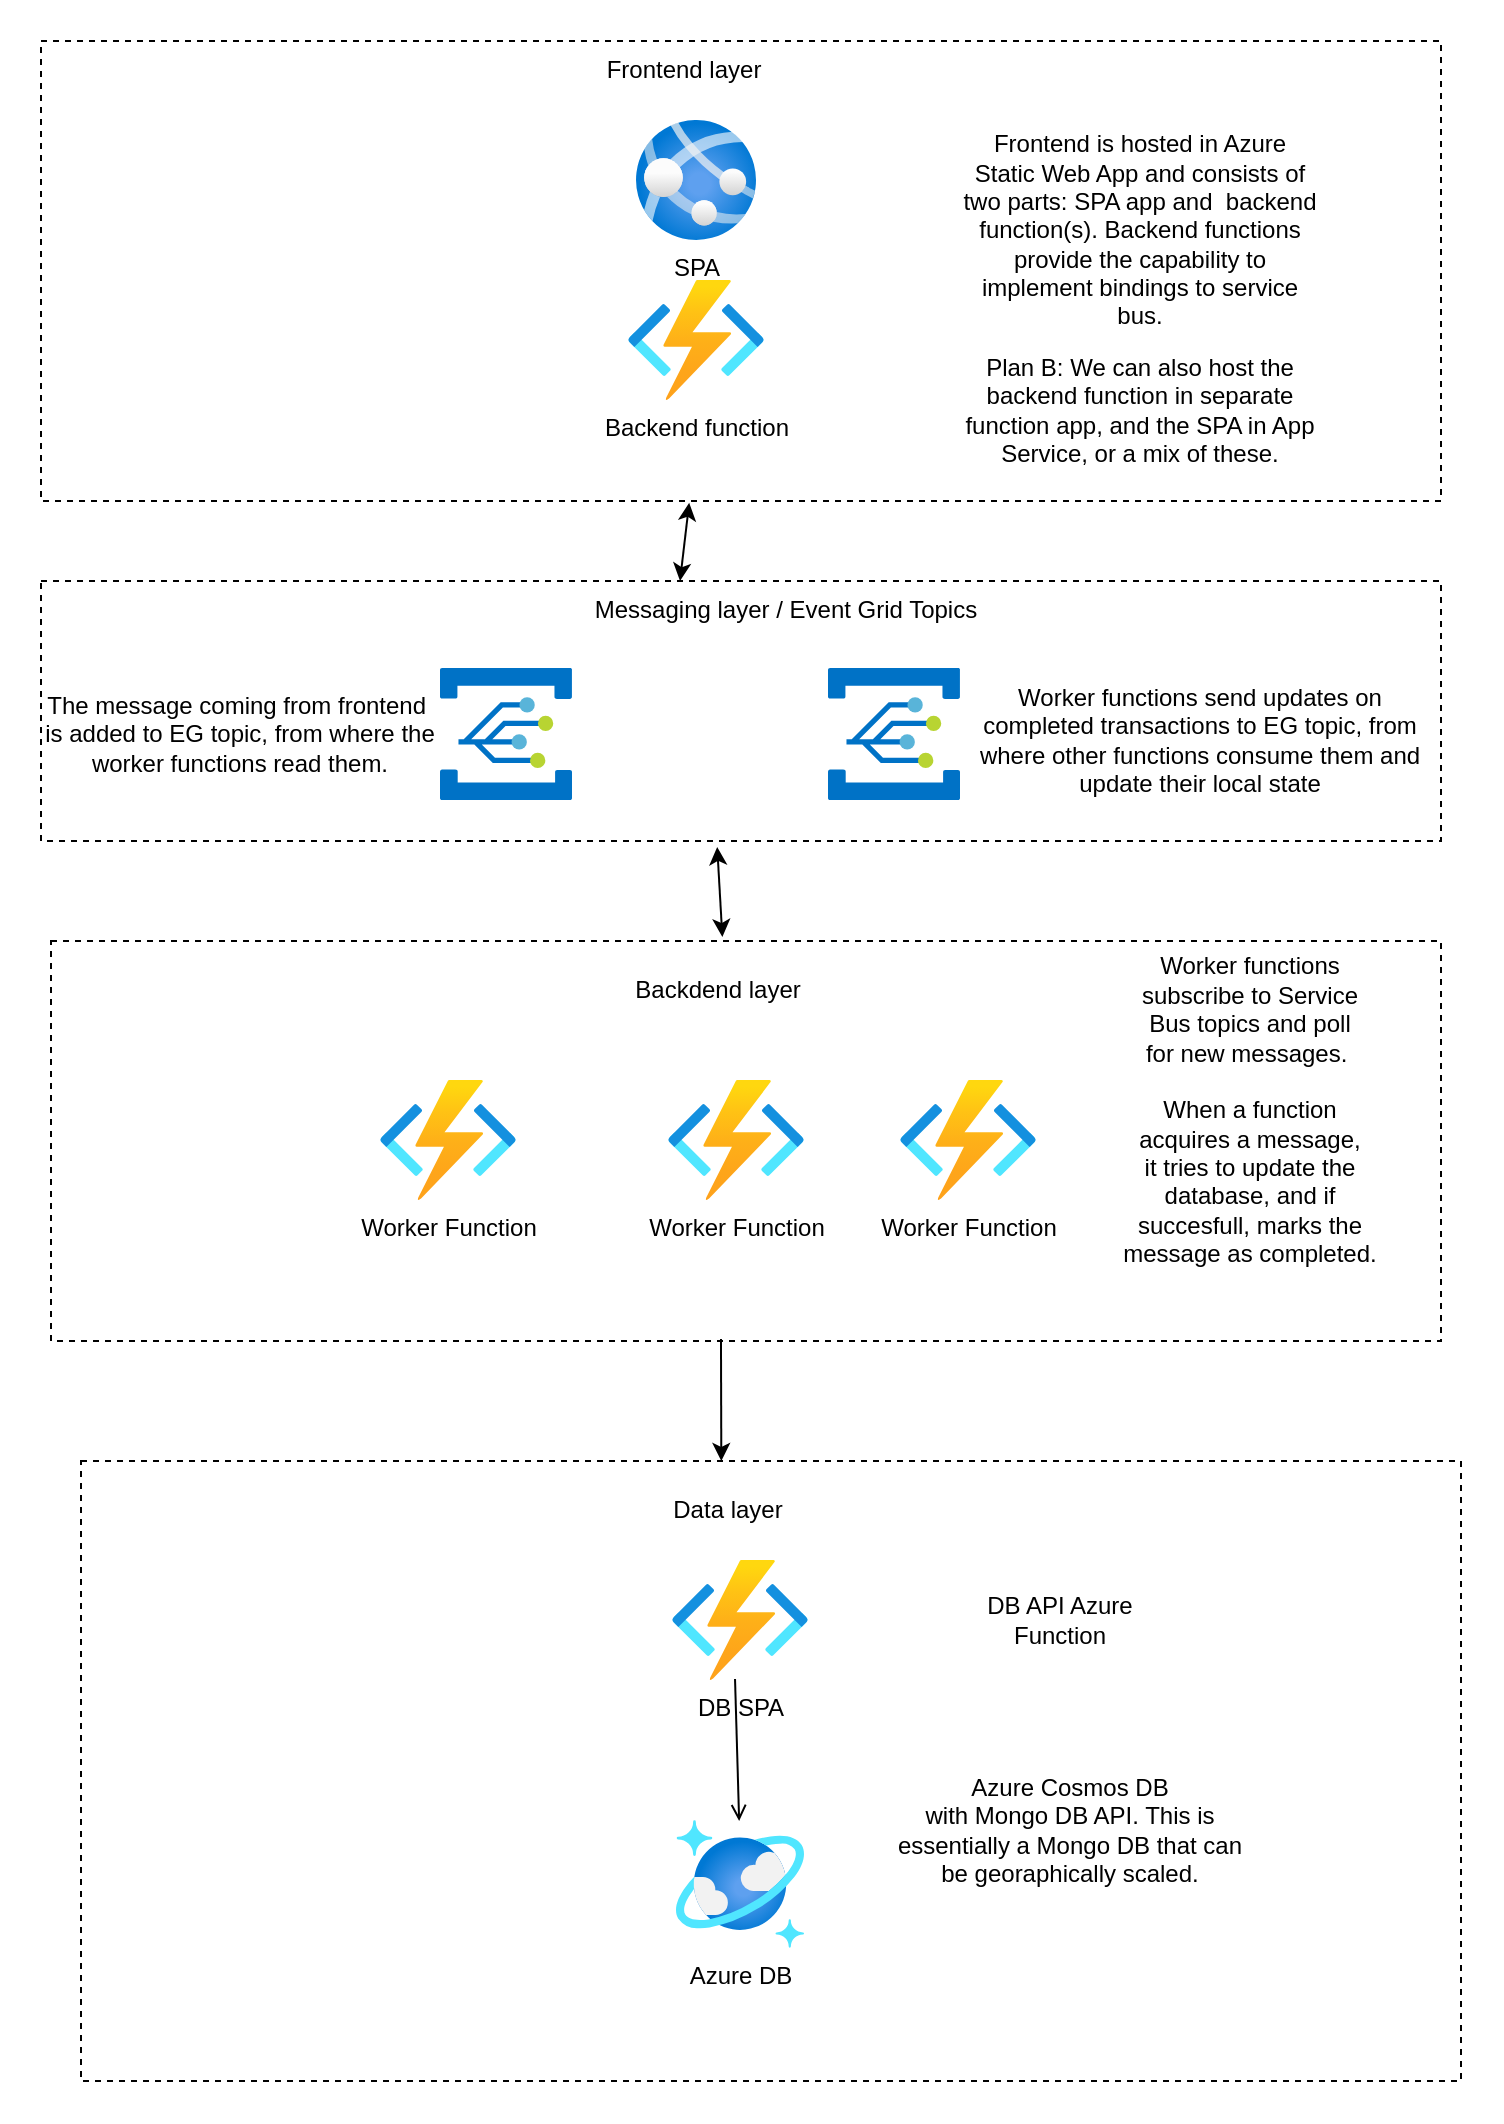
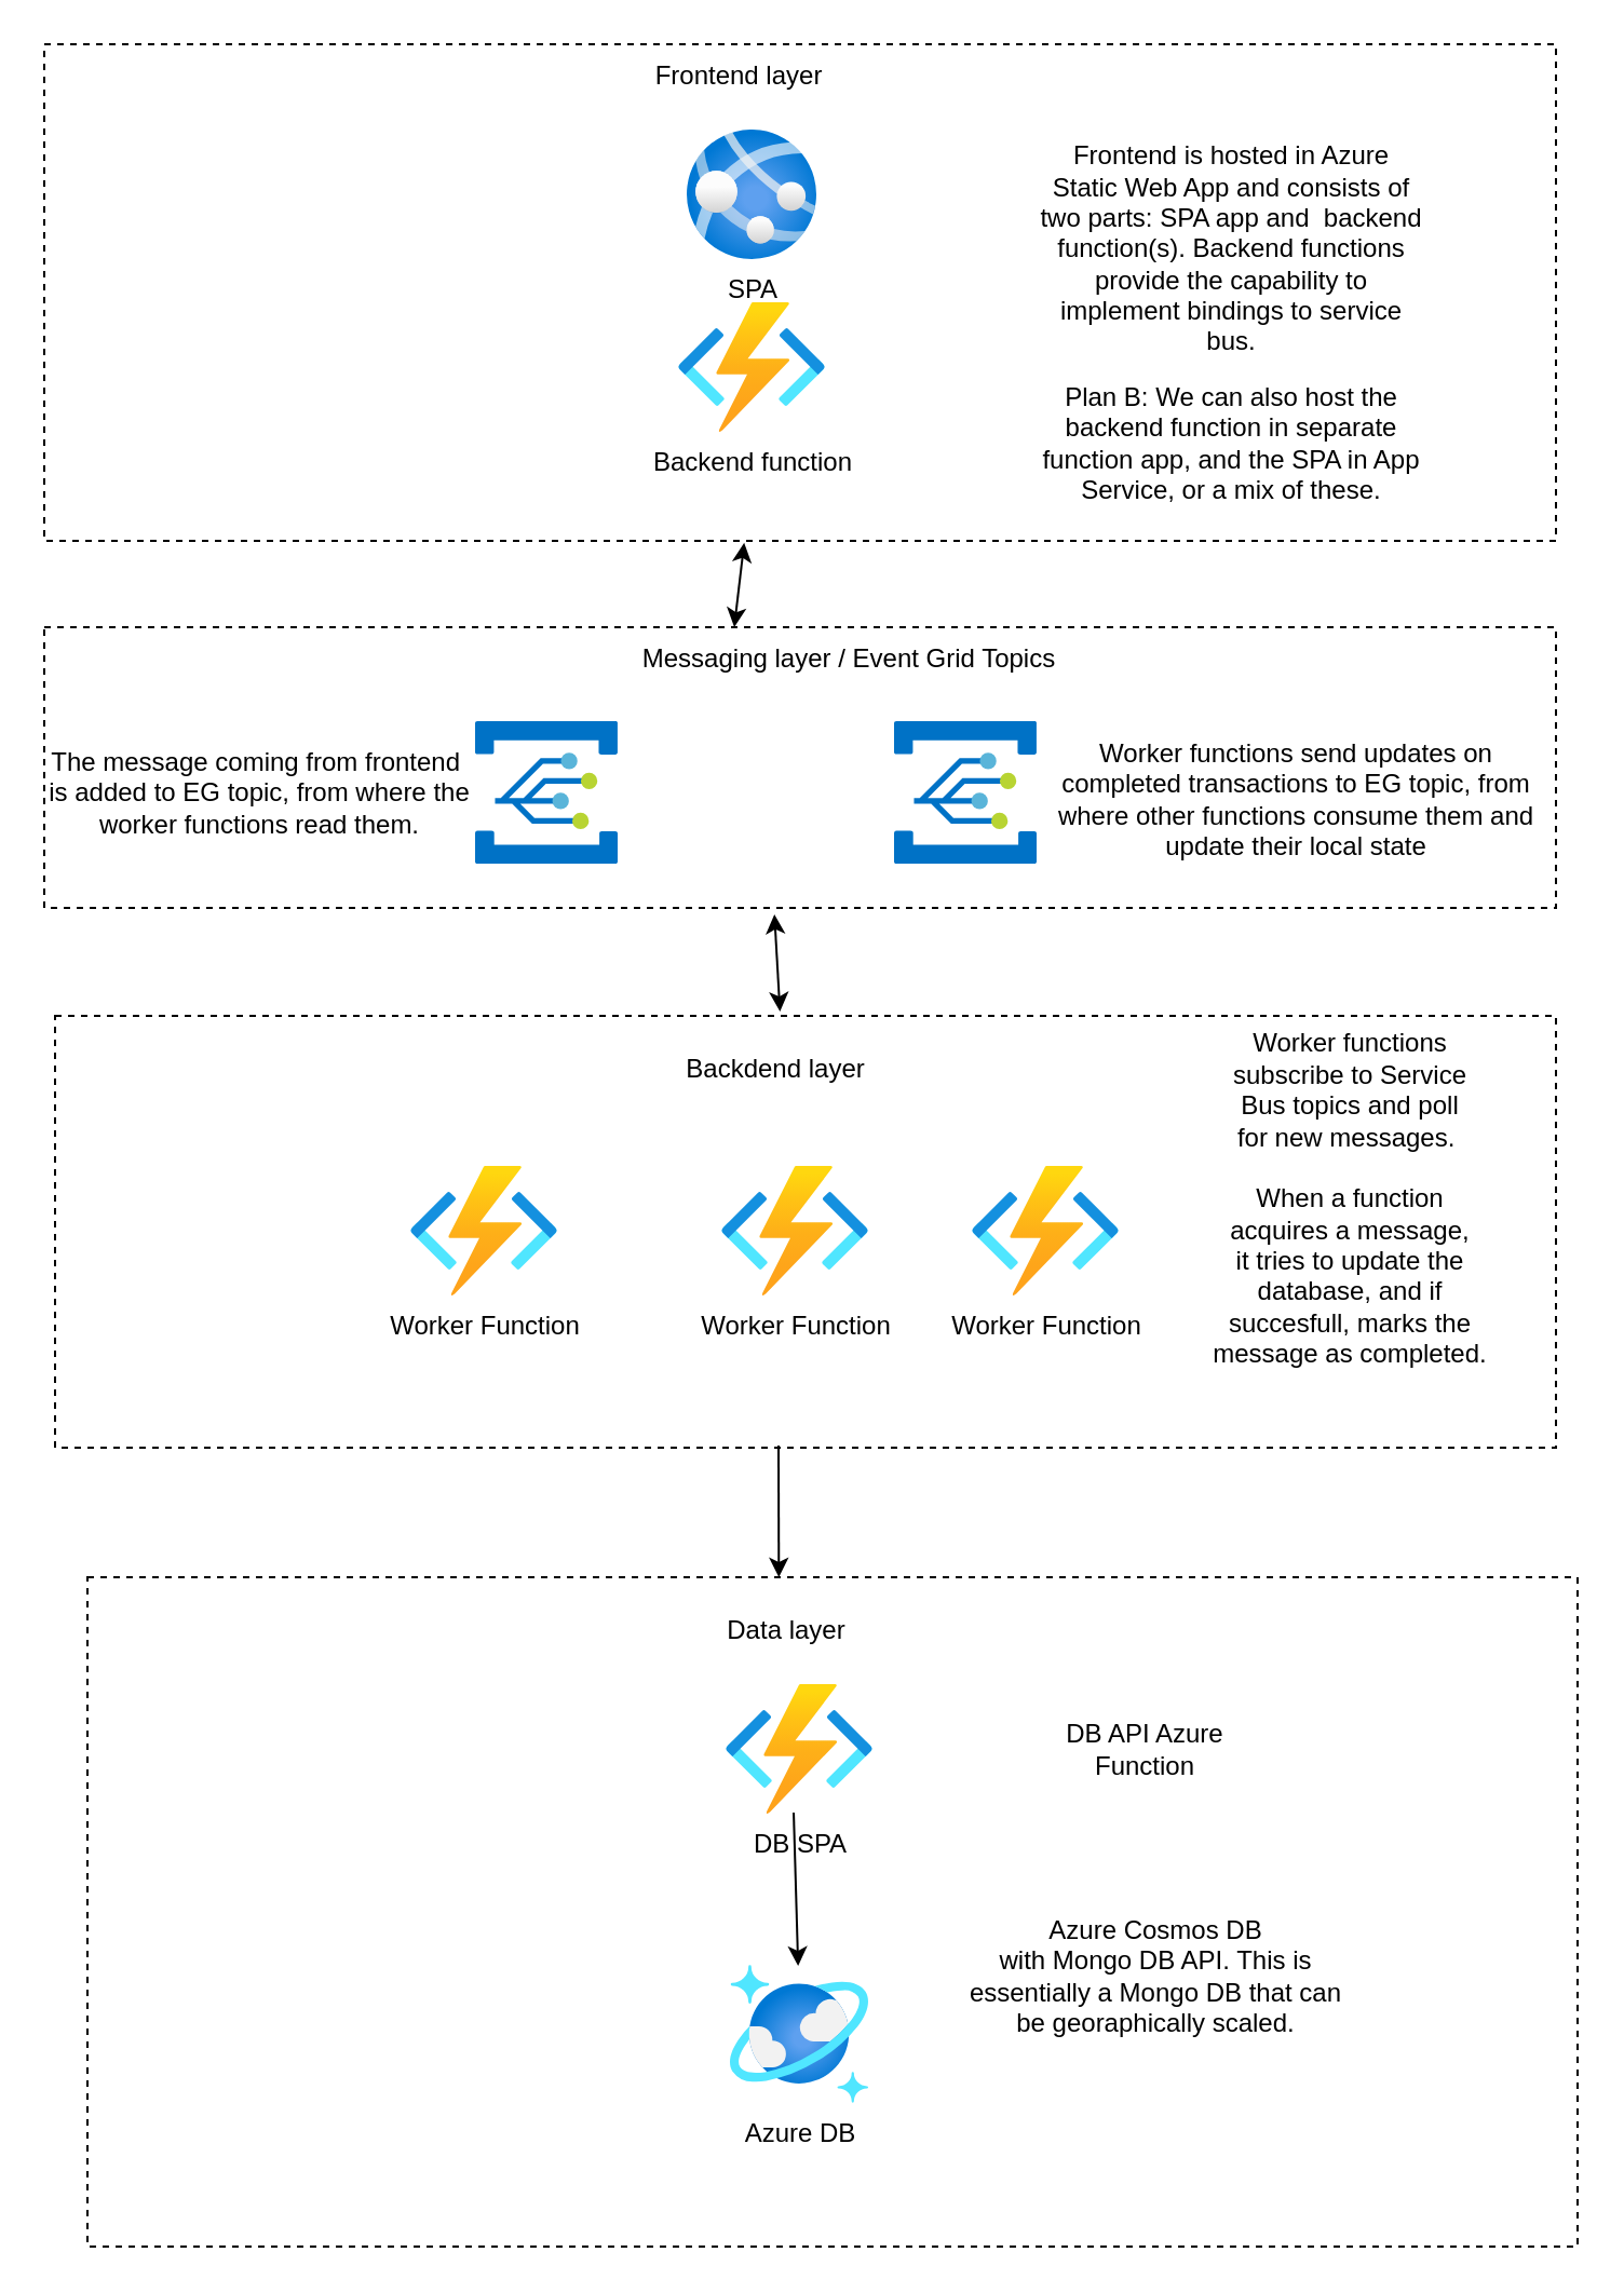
- <mxCell id="28" value="" style="endArrow=open;html=1;rounded=0;exitX=0.456;exitY=0.983;exitDx=0;exitDy=0;exitPerimeter=0;" edge="1" parent="1" source="27" target="11"><mxGeometry width="50" height="50" relative="1" as="geometry"><mxPoint x="660" y="600" as="sourcePoint" /><mxPoint x="710" y="550" as="targetPoint" /></mxGeometry></mxCell>
+ <mxCell id="28" value="" style="endArrow=classic;html=1;rounded=0;exitX=0.456;exitY=0.983;exitDx=0;exitDy=0;exitPerimeter=0;" edge="1" parent="1" source="27" target="11"><mxGeometry width="50" height="50" relative="1" as="geometry"><mxPoint x="660" y="600" as="sourcePoint" /><mxPoint x="710" y="550" as="targetPoint" /></mxGeometry></mxCell>
